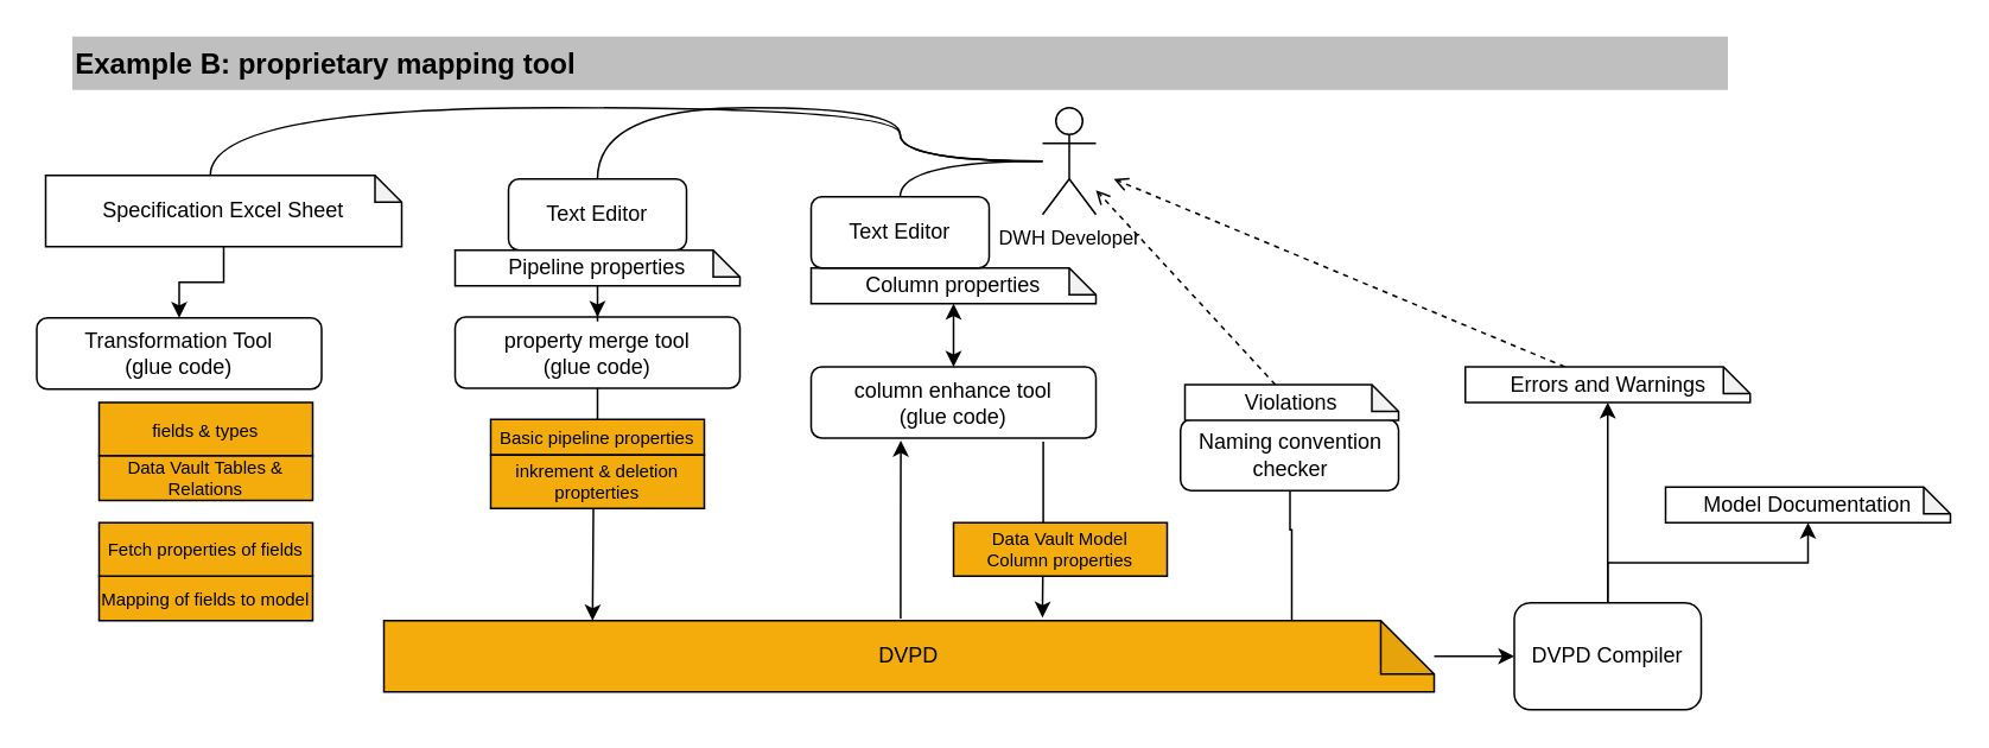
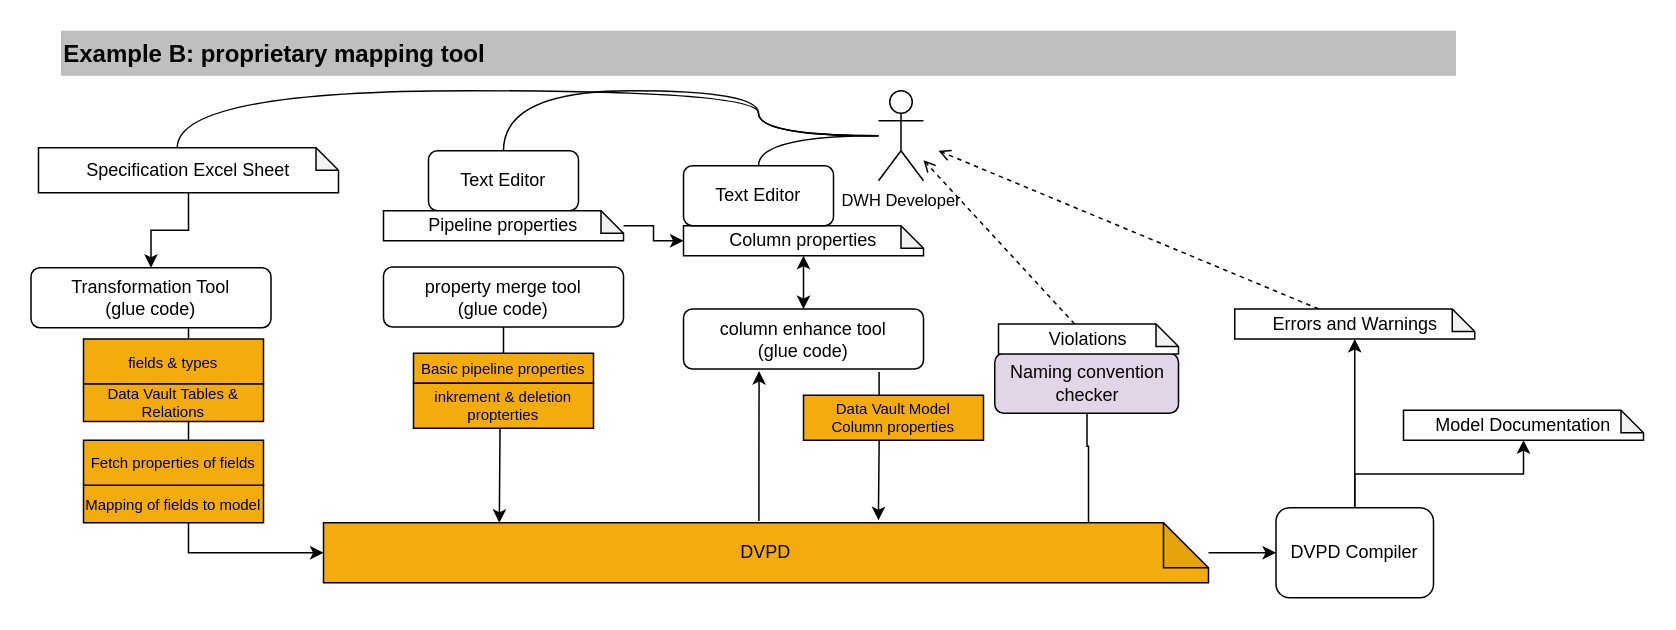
- <mxCell id="4" value="Specification Excel Sheet" style="shape=note;whiteSpace=wrap;html=1;backgroundOutline=1;darkOpacity=0.05;size=15;" parent="1" vertex="1"><mxGeometry x="25" y="98" width="200" height="40" as="geometry" /></mxCell>
+ <mxCell id="4" value="Specification Excel Sheet" style="shape=note;whiteSpace=wrap;html=1;backgroundOutline=1;darkOpacity=0.05;size=15;" parent="1" vertex="1"><mxGeometry x="25" y="98" width="200" height="30" as="geometry" /></mxCell>
- <mxCell id="15" style="edgeStyle=orthogonalEdgeStyle;rounded=0;orthogonalLoop=1;jettySize=auto;html=1;entryX=0.5;entryY=0;entryDx=0;entryDy=0;" parent="1" source="16" target="13" edge="1"><mxGeometry relative="1" as="geometry" /></mxCell>
+ <mxCell id="15" style="edgeStyle=orthogonalEdgeStyle;rounded=0;orthogonalLoop=1;jettySize=auto;html=1;" parent="1" source="16" target="32" edge="1"><mxGeometry relative="1" as="geometry" /></mxCell>
- <mxCell id="37" value="Naming convention checker" style="rounded=1;whiteSpace=wrap;html=1;" parent="1" vertex="1"><mxGeometry x="662.5" y="235" width="122.5" height="40" as="geometry" /></mxCell>
+ <mxCell id="37" value="Naming convention checker" style="rounded=1;whiteSpace=wrap;html=1;fillColor=#e1d5e7;" parent="1" vertex="1"><mxGeometry x="662.5" y="235" width="122.5" height="40" as="geometry" /></mxCell>
- <mxCell id="36" value="Data Vault Model&lt;br style=&quot;font-size: 10px;&quot;&gt;Column properties" style="rounded=0;whiteSpace=wrap;html=1;fillColor=#F3AC0C;gradientColor=none;fontSize=10;" parent="1" vertex="1"><mxGeometry x="535" y="293" width="120" height="30" as="geometry" /></mxCell>
+ <mxCell id="36" value="Data Vault Model&lt;br style=&quot;font-size: 10px;&quot;&gt;Column properties" style="rounded=0;whiteSpace=wrap;html=1;fillColor=#F3AC0C;gradientColor=none;fontSize=10;" parent="1" vertex="1"><mxGeometry x="535" y="263" width="120" height="30" as="geometry" /></mxCell>
+ <mxCell id="8" style="edgeStyle=orthogonalEdgeStyle;rounded=0;orthogonalLoop=1;jettySize=auto;html=1;entryX=0;entryY=0.5;entryDx=0;entryDy=0;entryPerimeter=0;" parent="1" source="5" target="12" edge="1"><mxGeometry relative="1" as="geometry"><Array as="points"><mxPoint x="125" y="368" /></Array></mxGeometry></mxCell>
